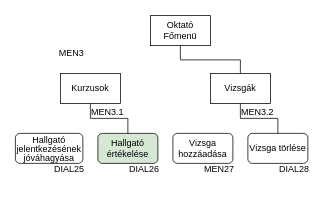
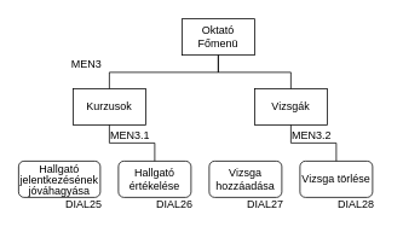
+ <mxCell id="11" value="" style="endArrow=none;html=1;rounded=0;fontSize=12;elbow=vertical;entryX=0.5;entryY=1;entryDx=0;entryDy=0;exitX=0.5;exitY=0;exitDx=0;exitDy=0;edgeStyle=elbowEdgeStyle;" parent="1" source="3" target="2" edge="1"><mxGeometry width="50" height="50" relative="1" as="geometry"><mxPoint x="160" y="207" as="sourcePoint" /><mxPoint x="210" y="157" as="targetPoint" /></mxGeometry></mxCell>
- <mxCell id="6" value="&lt;font style=&quot;font-size: 12px;&quot;&gt;Hallgató értékelése&lt;br&gt;&lt;/font&gt;" style="rounded=1;whiteSpace=wrap;html=1;fontSize=10;fillColor=#d5e8d4;" parent="1" vertex="1"><mxGeometry x="130" y="177" width="80" height="40" as="geometry" /></mxCell>
+ <mxCell id="6" value="&lt;font style=&quot;font-size: 12px;&quot;&gt;Hallgató értékelése&lt;br&gt;&lt;/font&gt;" style="rounded=1;whiteSpace=wrap;html=1;fontSize=10;" parent="1" vertex="1"><mxGeometry x="130" y="177" width="80" height="40" as="geometry" /></mxCell>
- <mxCell id="18" value="MEN27" style="text;html=1;strokeColor=none;fillColor=none;align=center;verticalAlign=middle;whiteSpace=wrap;rounded=0;" parent="1" vertex="1"><mxGeometry x="262" y="210" width="60" height="30" as="geometry" /></mxCell>
+ <mxCell id="18" value="DIAL27" style="text;html=1;strokeColor=none;fillColor=none;align=center;verticalAlign=middle;whiteSpace=wrap;rounded=0;" parent="1" vertex="1"><mxGeometry x="262" y="210" width="60" height="30" as="geometry" /></mxCell>
